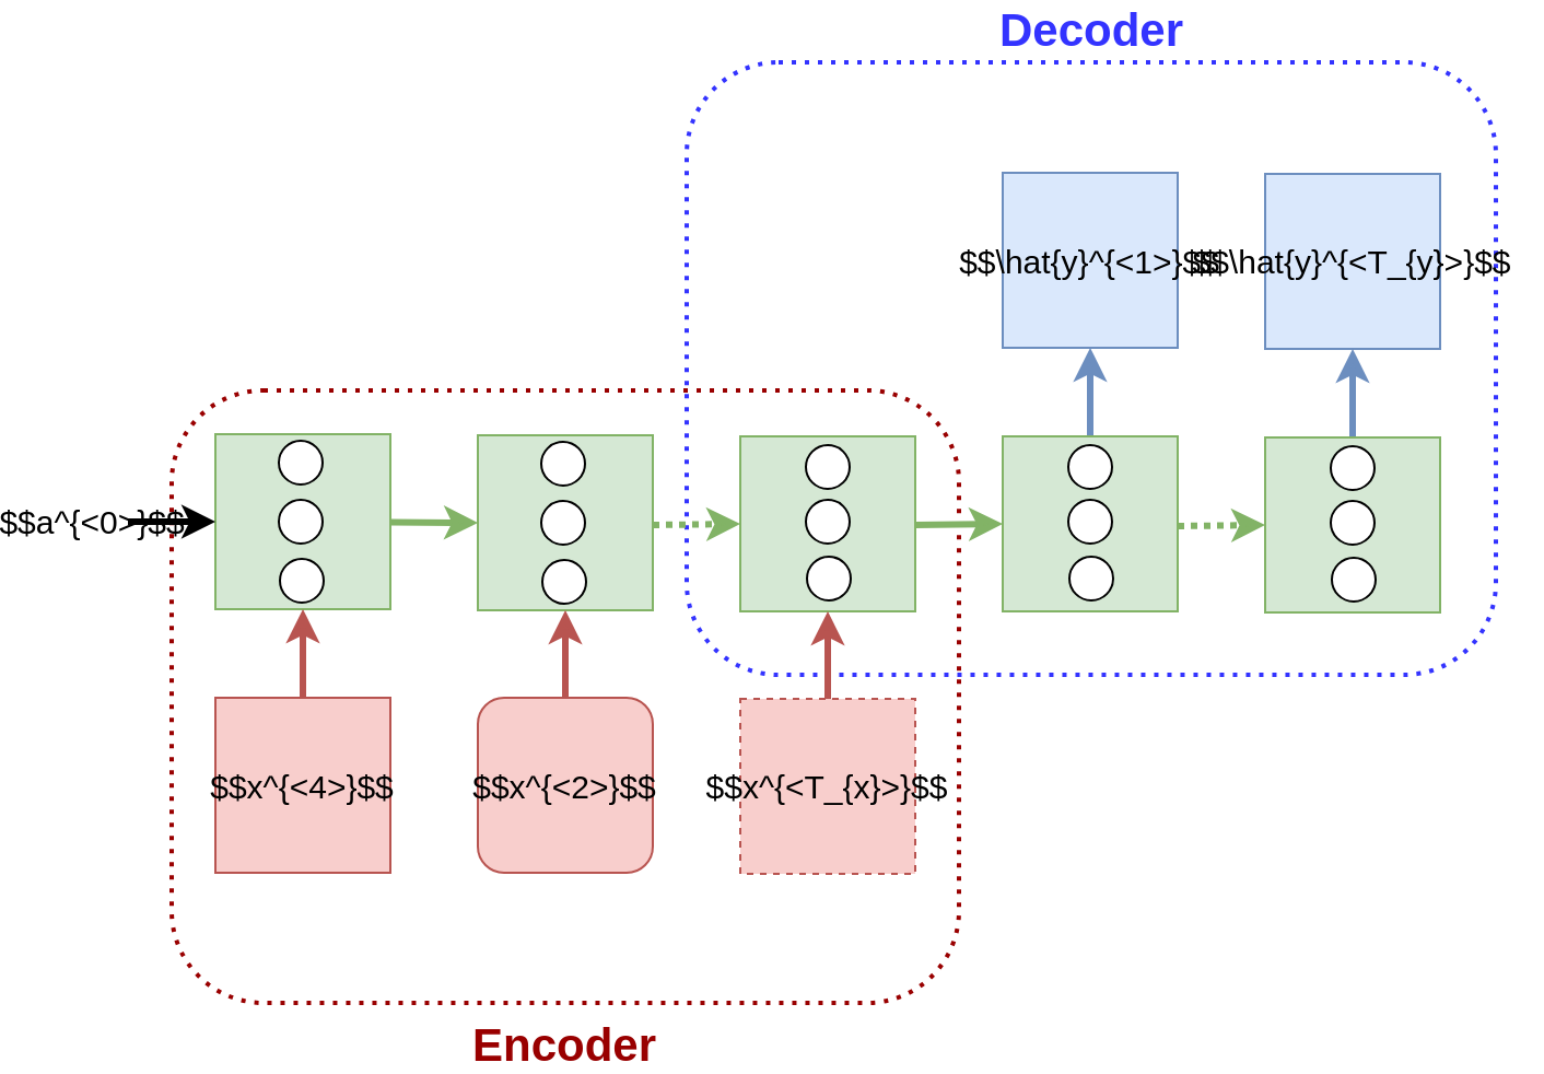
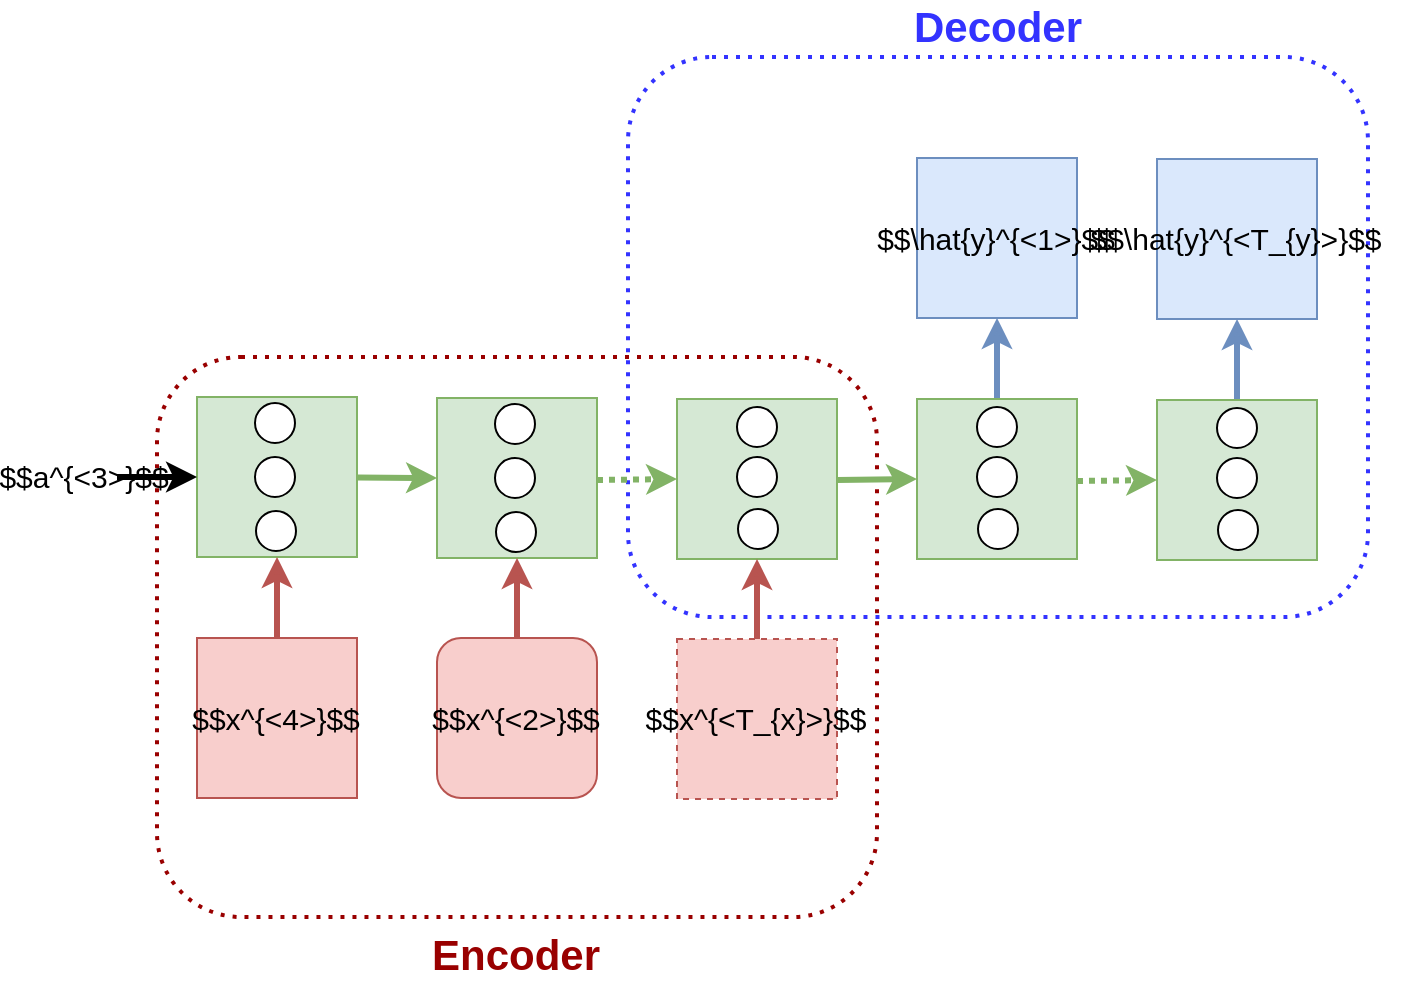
- <mxCell id="8" value="&lt;span&gt;$$a^{&amp;lt;0&amp;gt;}$$&lt;/span&gt;" style="text;html=1;strokeColor=none;fillColor=none;align=center;verticalAlign=middle;whiteSpace=wrap;rounded=0;fontSize=15;" parent="1" vertex="1"><mxGeometry x="20" y="220" width="40" height="20" as="geometry" /></mxCell>
+ <mxCell id="8" value="&lt;span&gt;$$a^{&amp;lt;3&amp;gt;}$$&lt;/span&gt;" style="text;html=1;strokeColor=none;fillColor=none;align=center;verticalAlign=middle;whiteSpace=wrap;rounded=0;fontSize=15;" parent="1" vertex="1"><mxGeometry x="20" y="220" width="40" height="20" as="geometry" /></mxCell>
